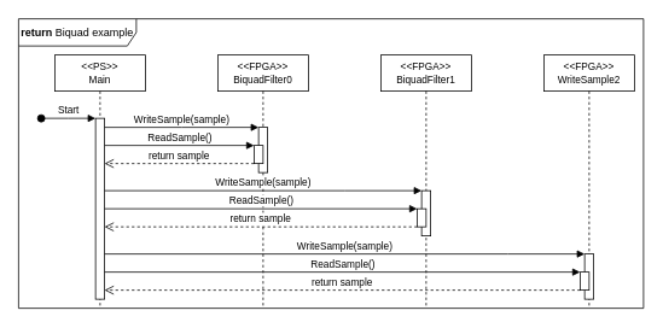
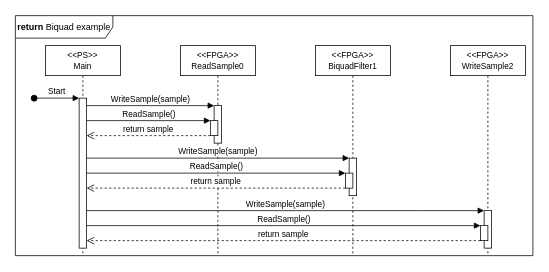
- <mxCell id="6" value="&lt;font style=&quot;font-size: 11px;&quot;&gt;&amp;lt;&amp;lt;FPGA&amp;gt;&amp;gt;&lt;br&gt;BiquadFilter0&lt;/font&gt;" style="shape=umlLifeline;perimeter=lifelinePerimeter;whiteSpace=wrap;html=1;container=0;dropTarget=0;collapsible=0;recursiveResize=0;outlineConnect=0;portConstraint=eastwest;newEdgeStyle={&quot;edgeStyle&quot;:&quot;elbowEdgeStyle&quot;,&quot;elbow&quot;:&quot;vertical&quot;,&quot;curved&quot;:0,&quot;rounded&quot;:0};" parent="1" vertex="1"><mxGeometry x="240" y="60" width="100" height="280" as="geometry" /></mxCell>
+ <mxCell id="6" value="&lt;font style=&quot;font-size: 11px;&quot;&gt;&amp;lt;&amp;lt;FPGA&amp;gt;&amp;gt;&lt;br&gt;ReadSample0&lt;/font&gt;" style="shape=umlLifeline;perimeter=lifelinePerimeter;whiteSpace=wrap;html=1;container=0;dropTarget=0;collapsible=0;recursiveResize=0;outlineConnect=0;portConstraint=eastwest;newEdgeStyle={&quot;edgeStyle&quot;:&quot;elbowEdgeStyle&quot;,&quot;elbow&quot;:&quot;vertical&quot;,&quot;curved&quot;:0,&quot;rounded&quot;:0};" parent="1" vertex="1"><mxGeometry x="240" y="60" width="100" height="280" as="geometry" /></mxCell>
